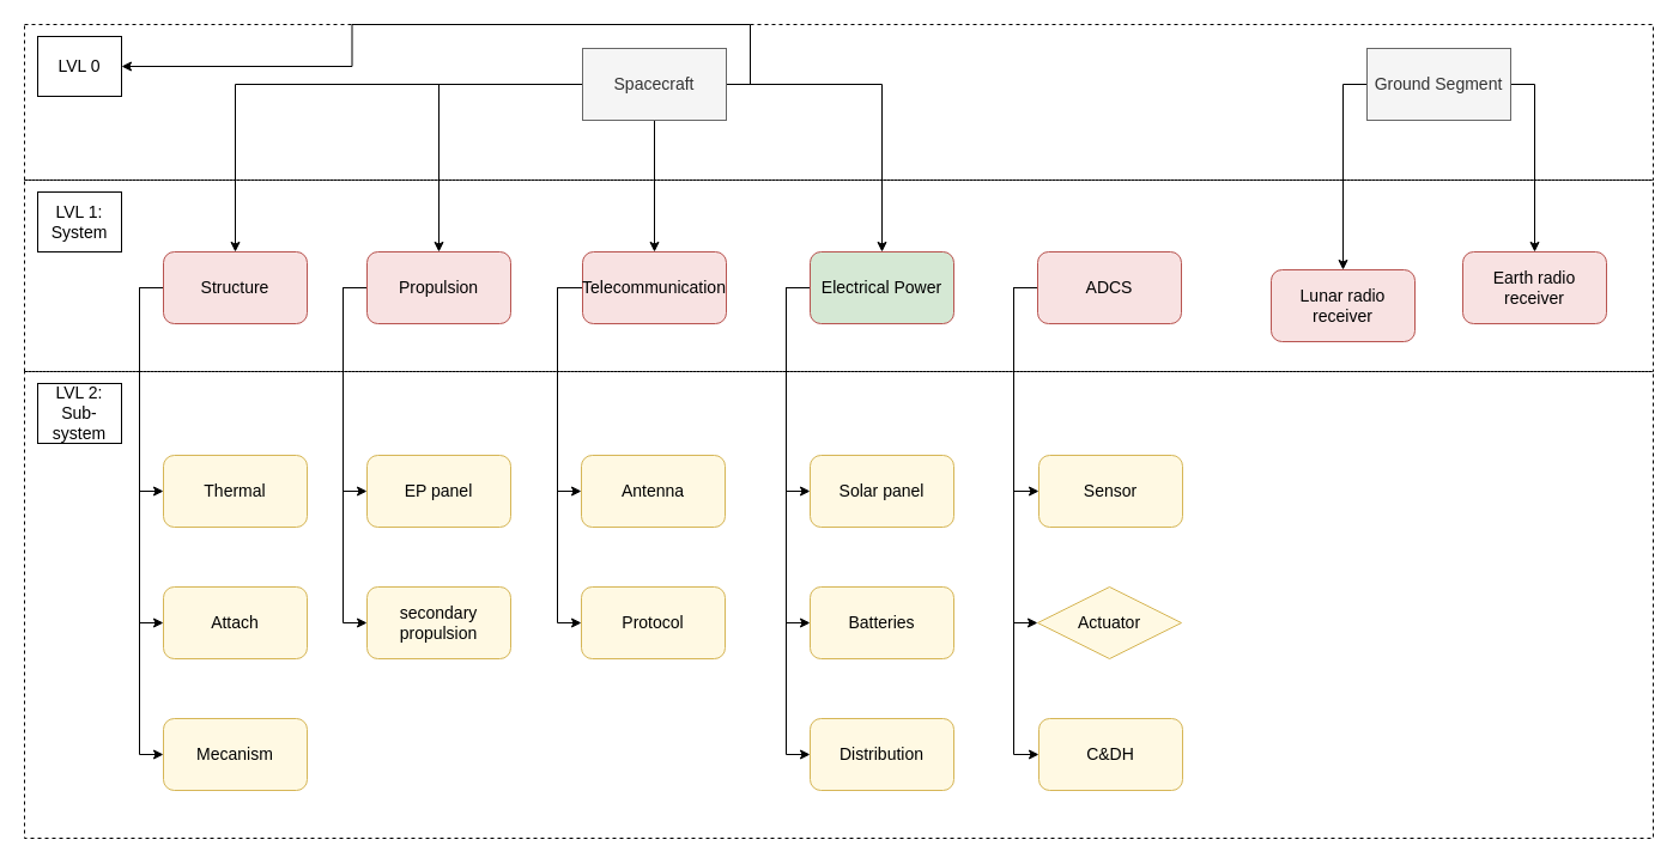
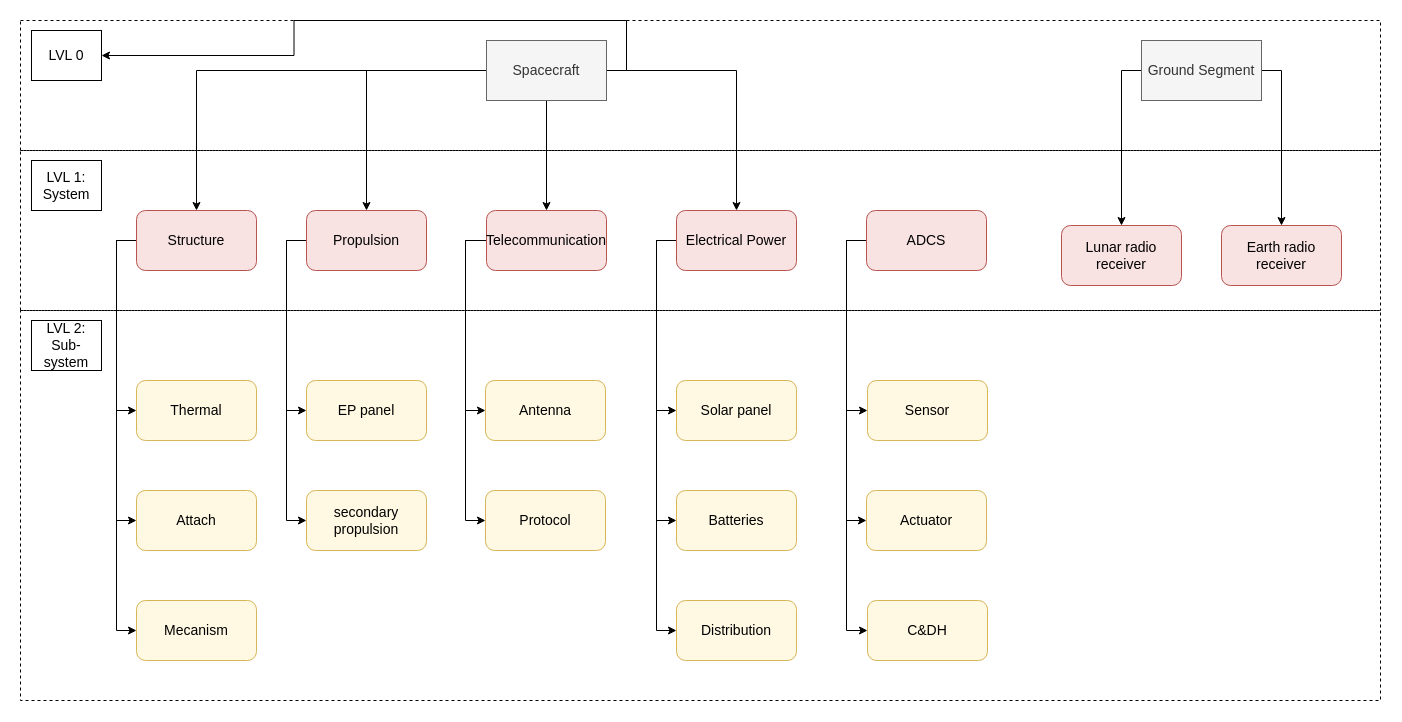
- <mxCell id="25" value="Electrical Power" style="rounded=1;whiteSpace=wrap;html=1;fillColor=#d5e8d4;strokeColor=#b85450;fontSize=14;" parent="1" vertex="1"><mxGeometry x="676" y="210" width="120" height="60" as="geometry" /></mxCell>
+ <mxCell id="25" value="Electrical Power" style="rounded=1;whiteSpace=wrap;html=1;fillColor=#F8E2E2;strokeColor=#b85450;fontSize=14;" parent="1" vertex="1"><mxGeometry x="676" y="210" width="120" height="60" as="geometry" /></mxCell>
- <mxCell id="18" value="Earth radio receiver" style="rounded=1;whiteSpace=wrap;html=1;fillColor=#F8E2E2;strokeColor=#b85450;fontSize=14;" parent="1" vertex="1"><mxGeometry x="1221" y="210" width="120" height="60" as="geometry" /></mxCell>
+ <mxCell id="18" value="Earth radio receiver" style="rounded=1;whiteSpace=wrap;html=1;fillColor=#F8E2E2;strokeColor=#b85450;fontSize=14;" parent="1" vertex="1"><mxGeometry x="1221" y="225" width="120" height="60" as="geometry" /></mxCell>
- <mxCell id="45" value="Actuator" style="rhombus;whiteSpace=wrap;html=1;fillColor=#FFF9E3;strokeColor=#d6b656;fontSize=14;" parent="1" vertex="1"><mxGeometry x="866" y="490" width="120" height="60" as="geometry" /></mxCell>
+ <mxCell id="45" value="Actuator" style="rounded=1;whiteSpace=wrap;html=1;fillColor=#FFF9E3;strokeColor=#d6b656;fontSize=14;" parent="1" vertex="1"><mxGeometry x="866" y="490" width="120" height="60" as="geometry" /></mxCell>
